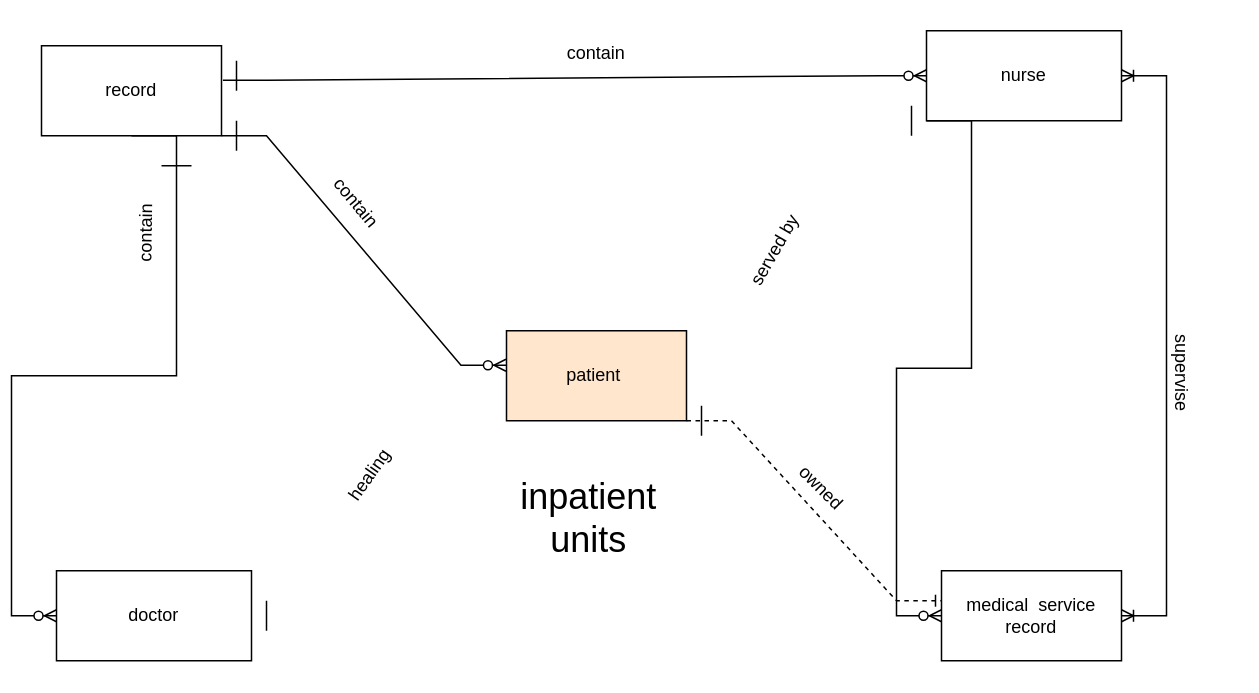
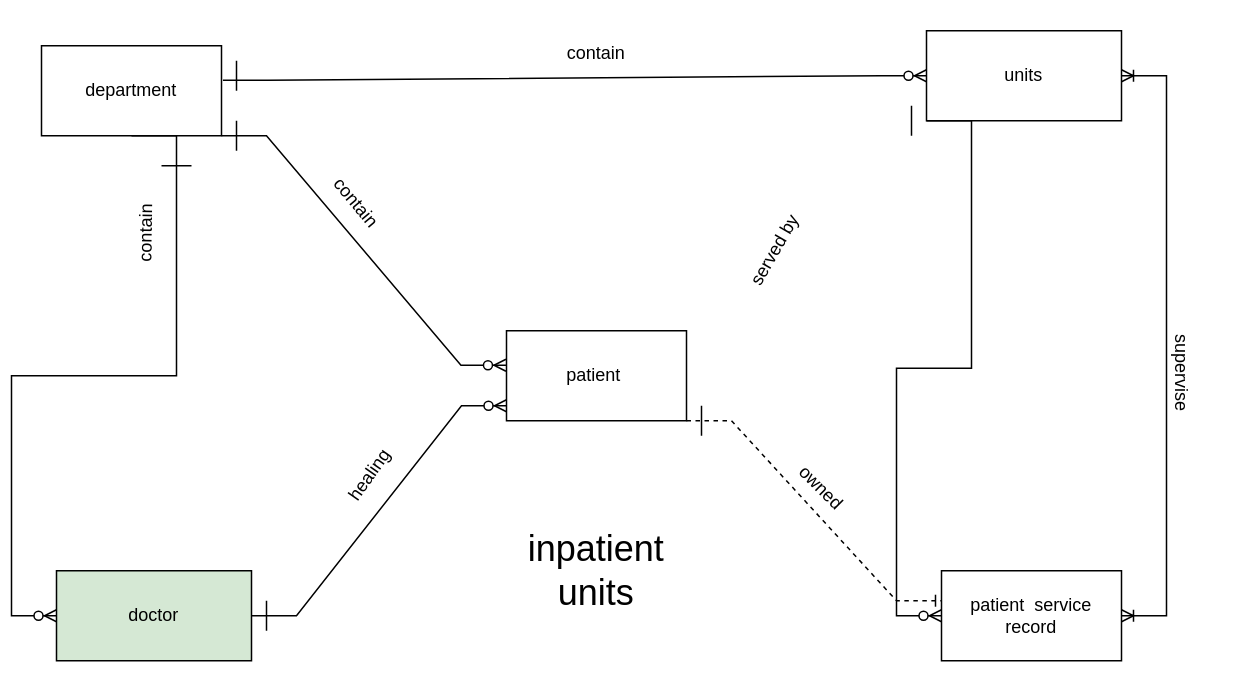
- <mxCell id="3" value="nurse" style="rounded=0;whiteSpace=wrap;html=1;" vertex="1" parent="1"><mxGeometry x="610" y="20" width="130" height="60" as="geometry" /></mxCell>
+ <mxCell id="3" value="units" style="rounded=0;whiteSpace=wrap;html=1;" vertex="1" parent="1"><mxGeometry x="610" y="20" width="130" height="60" as="geometry" /></mxCell>
- <mxCell id="2" value="record" style="rounded=0;whiteSpace=wrap;html=1;" vertex="1" parent="1"><mxGeometry x="20" y="30" width="120" height="60" as="geometry" /></mxCell>
+ <mxCell id="2" value="department" style="rounded=0;whiteSpace=wrap;html=1;" vertex="1" parent="1"><mxGeometry x="20" y="30" width="120" height="60" as="geometry" /></mxCell>
- <mxCell id="6" value="patient&amp;nbsp;" style="rounded=0;whiteSpace=wrap;html=1;fillColor=#ffe6cc;" vertex="1" parent="1"><mxGeometry x="330" y="220" width="120" height="60" as="geometry" /></mxCell>
+ <mxCell id="6" value="patient&amp;nbsp;" style="rounded=0;whiteSpace=wrap;html=1;" vertex="1" parent="1"><mxGeometry x="330" y="220" width="120" height="60" as="geometry" /></mxCell>
+ <mxCell id="17" value="" style="edgeStyle=entityRelationEdgeStyle;fontSize=12;html=1;endArrow=ERzeroToMany;endFill=1;rounded=0;exitX=1;exitY=0.5;exitDx=0;exitDy=0;entryX=0;entryY=0.833;entryDx=0;entryDy=0;entryPerimeter=0;" edge="1" parent="1" source="4" target="6"><mxGeometry width="100" height="100" relative="1" as="geometry"><mxPoint x="190" y="370" as="sourcePoint" /><mxPoint x="290" y="270" as="targetPoint" /></mxGeometry></mxCell>
- <mxCell id="27" value="&lt;font style=&quot;font-size: 24px;&quot;&gt;inpatient&lt;br/&gt;units&lt;/font&gt;" style="text;html=1;strokeColor=none;fillColor=none;align=center;verticalAlign=middle;whiteSpace=wrap;rounded=0;" vertex="1" parent="1"><mxGeometry x="325" y="305" width="120" height="80" as="geometry" /></mxCell>
+ <mxCell id="27" value="&lt;font style=&quot;font-size: 24px;&quot;&gt;inpatient&lt;br/&gt;units&lt;/font&gt;" style="text;html=1;strokeColor=none;fillColor=none;align=center;verticalAlign=middle;whiteSpace=wrap;rounded=0;" vertex="1" parent="1"><mxGeometry x="330" y="340" width="120" height="80" as="geometry" /></mxCell>
- <mxCell id="4" value="doctor" style="rounded=0;whiteSpace=wrap;html=1;" vertex="1" parent="1"><mxGeometry x="30" y="380" width="130" height="60" as="geometry" /></mxCell>
+ <mxCell id="4" value="doctor" style="rounded=0;whiteSpace=wrap;html=1;fillColor=#d5e8d4;" vertex="1" parent="1"><mxGeometry x="30" y="380" width="130" height="60" as="geometry" /></mxCell>
- <mxCell id="5" value="medical&amp;nbsp; service record" style="rounded=0;whiteSpace=wrap;html=1;" vertex="1" parent="1"><mxGeometry x="620" y="380" width="120" height="60" as="geometry" /></mxCell>
+ <mxCell id="5" value="patient&amp;nbsp; service record" style="rounded=0;whiteSpace=wrap;html=1;" vertex="1" parent="1"><mxGeometry x="620" y="380" width="120" height="60" as="geometry" /></mxCell>
